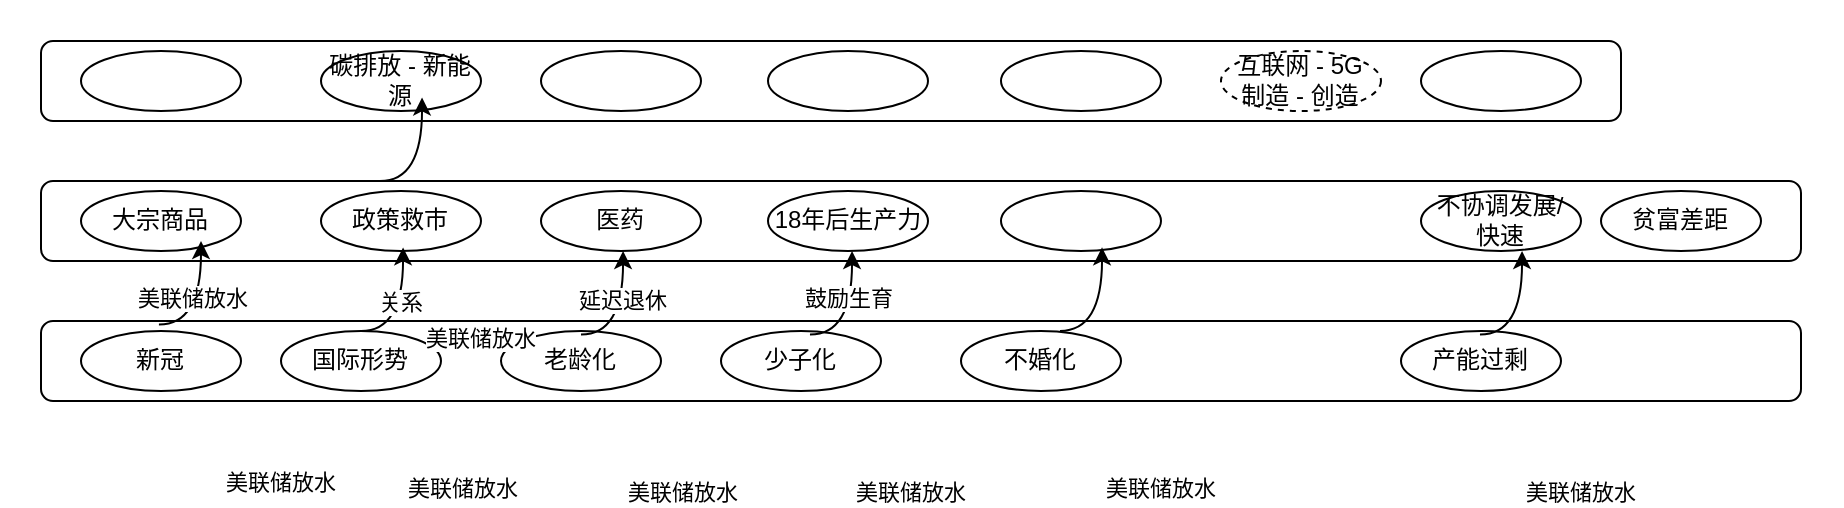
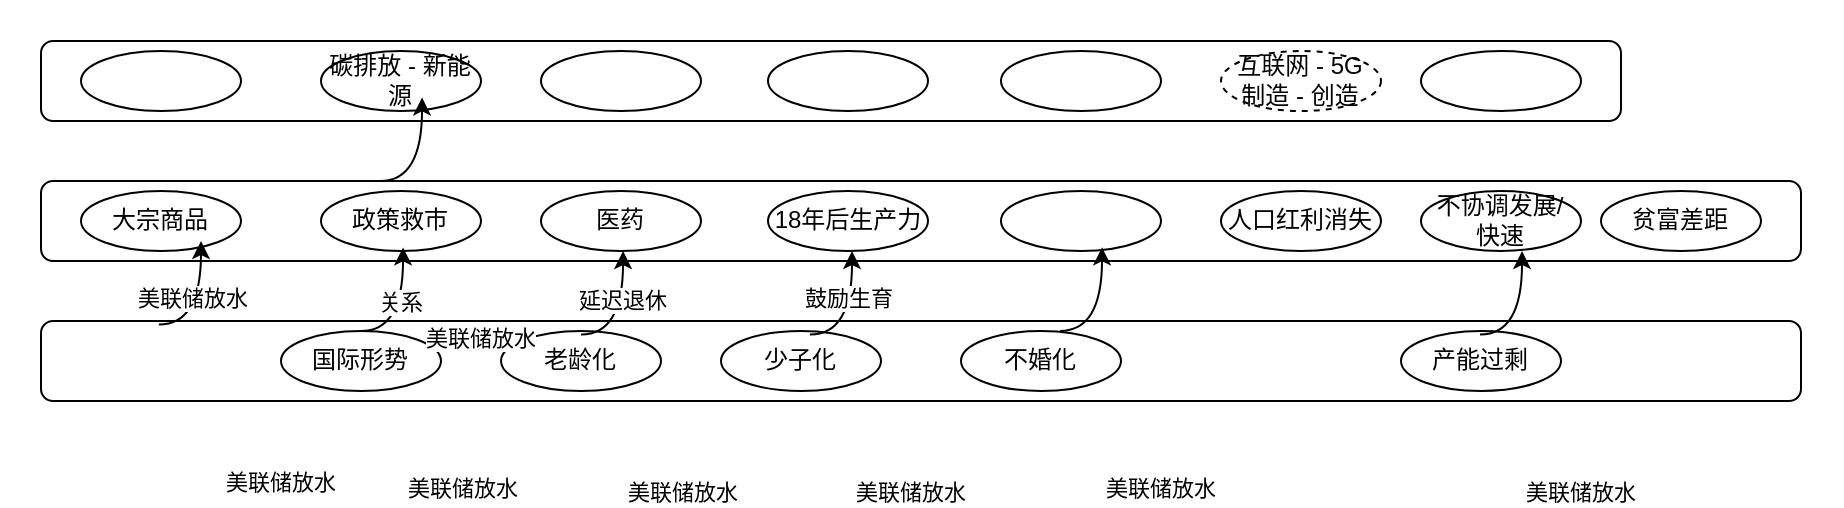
+ <mxCell id="15" value="人口红利消失" style="ellipse;whiteSpace=wrap;html=1;" vertex="1" parent="1"><mxGeometry x="610" y="95" width="80" height="30" as="geometry" /></mxCell>
- <mxCell id="3" value="新冠" style="ellipse;whiteSpace=wrap;html=1;" vertex="1" parent="1"><mxGeometry x="40" y="165" width="80" height="30" as="geometry" /></mxCell>
